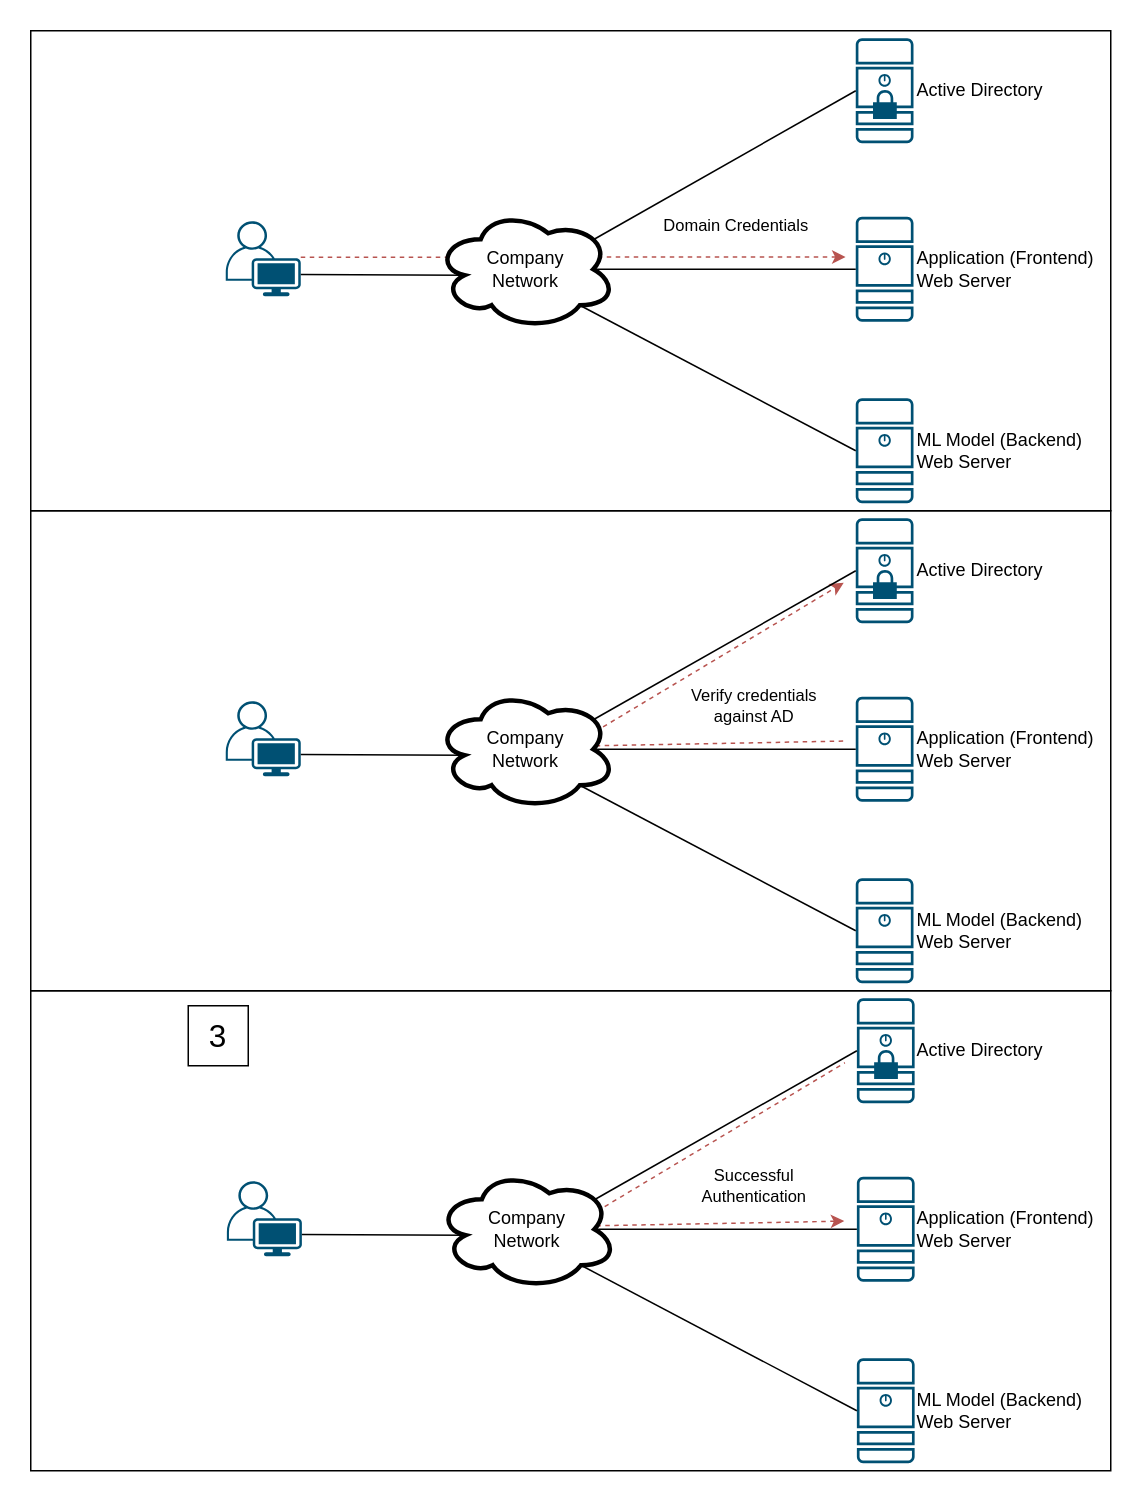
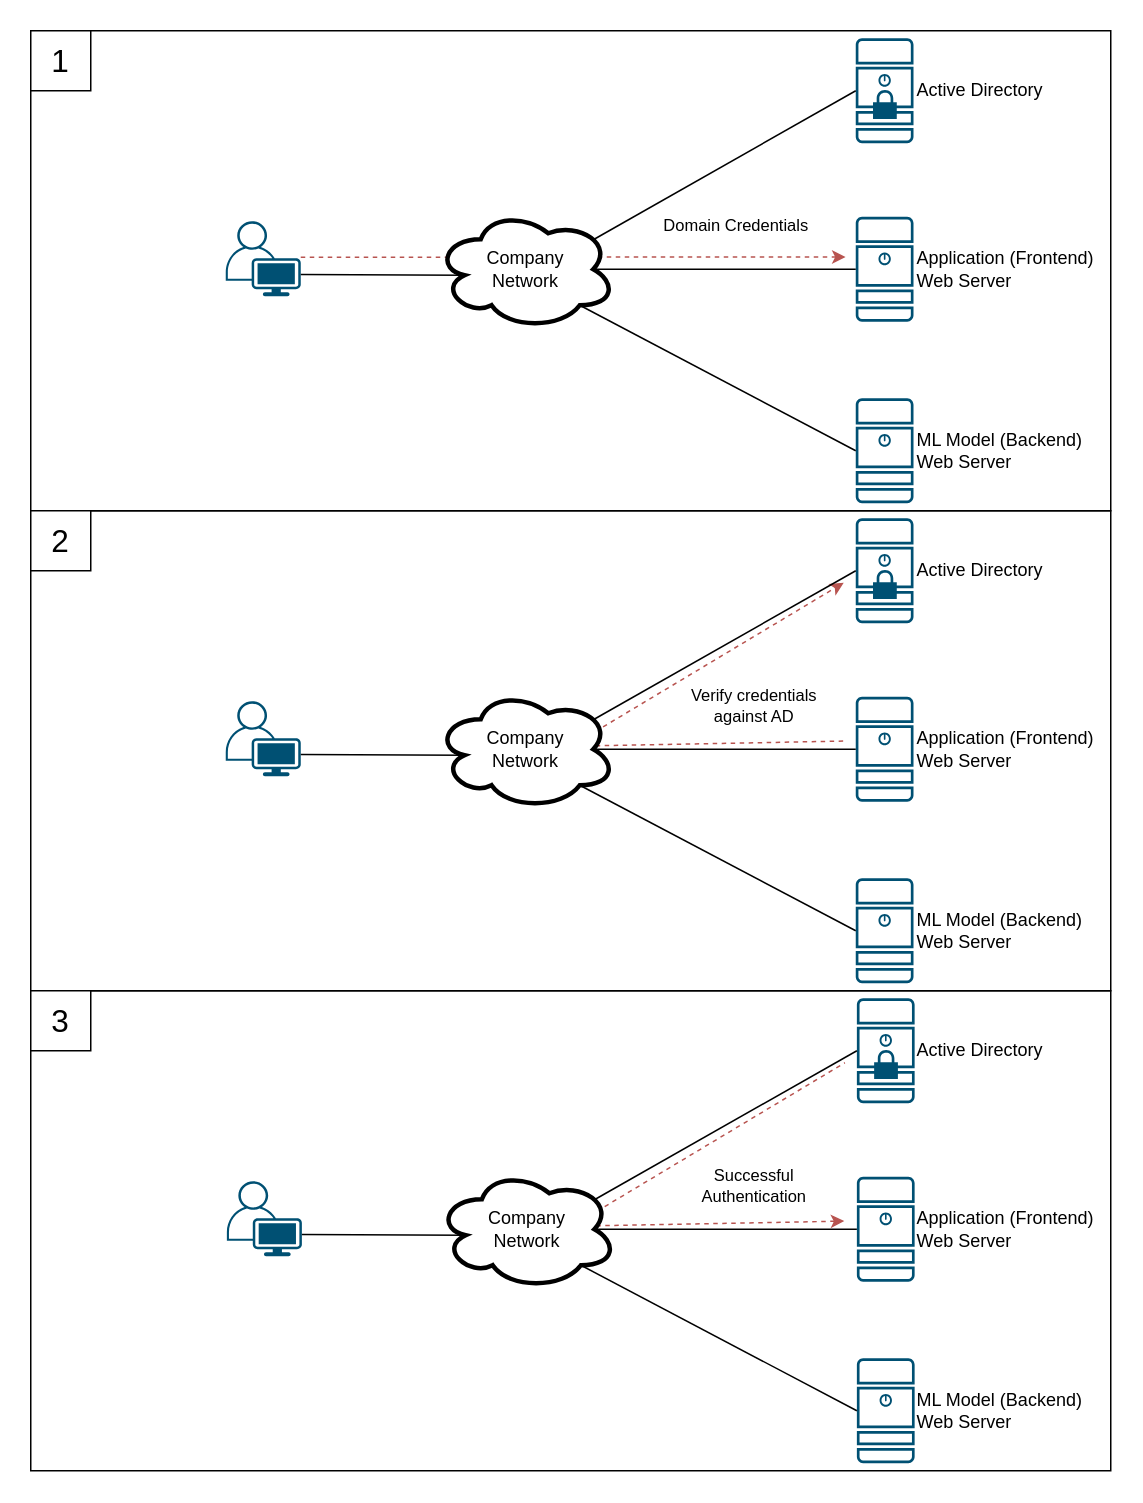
+ <mxCell id="9" value="&lt;font&gt;&lt;font style=&quot;font-size: 21px&quot;&gt;1&lt;/font&gt;&lt;br&gt;&lt;/font&gt;" style="whiteSpace=wrap;html=1;aspect=fixed;" parent="1" vertex="1"><mxGeometry x="20" y="20" width="40" height="40" as="geometry" /></mxCell>
+ <mxCell id="28" value="&lt;font&gt;&lt;font style=&quot;font-size: 21px&quot;&gt;2&lt;/font&gt;&lt;br&gt;&lt;/font&gt;" style="whiteSpace=wrap;html=1;aspect=fixed;" parent="1" vertex="1"><mxGeometry x="20" y="340" width="40" height="40" as="geometry" /></mxCell>
- <mxCell id="29" value="&lt;font&gt;&lt;font style=&quot;font-size: 21px&quot;&gt;3&lt;/font&gt;&lt;br&gt;&lt;/font&gt;" style="whiteSpace=wrap;html=1;aspect=fixed;" parent="1" vertex="1"><mxGeometry x="125" y="670" width="40" height="40" as="geometry" /></mxCell>
+ <mxCell id="29" value="&lt;font&gt;&lt;font style=&quot;font-size: 21px&quot;&gt;3&lt;/font&gt;&lt;br&gt;&lt;/font&gt;" style="whiteSpace=wrap;html=1;aspect=fixed;" parent="1" vertex="1"><mxGeometry x="20" y="660" width="40" height="40" as="geometry" /></mxCell>
